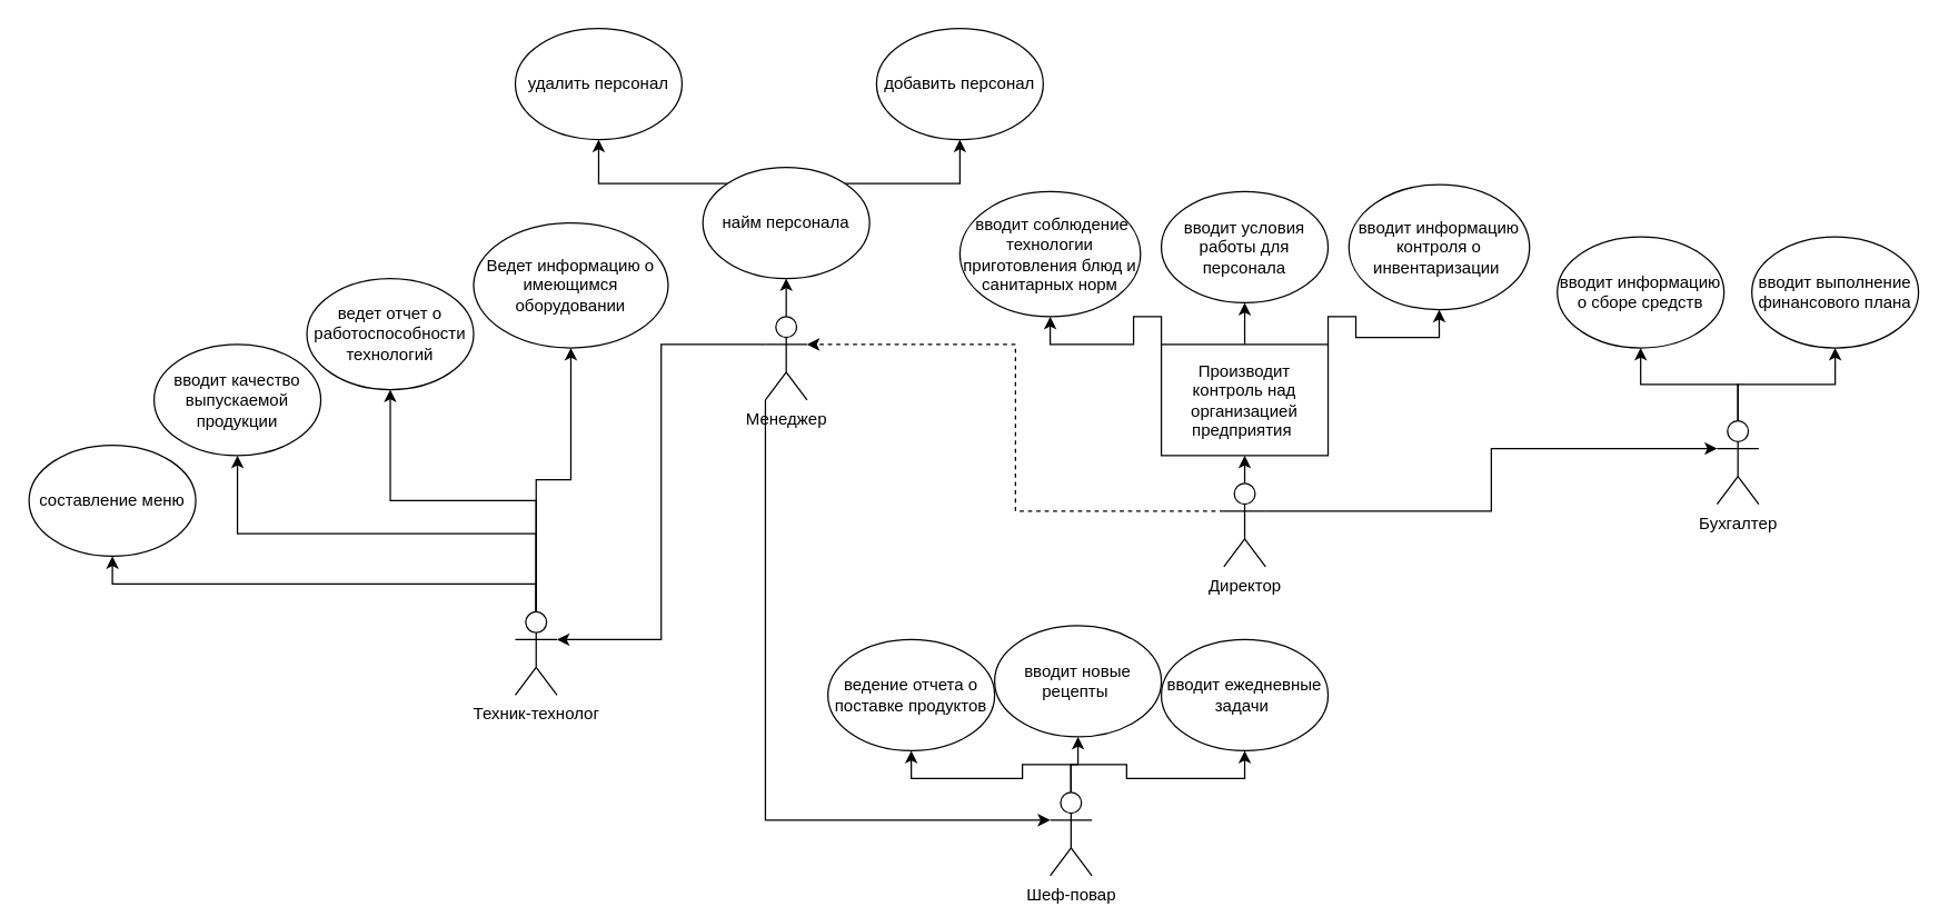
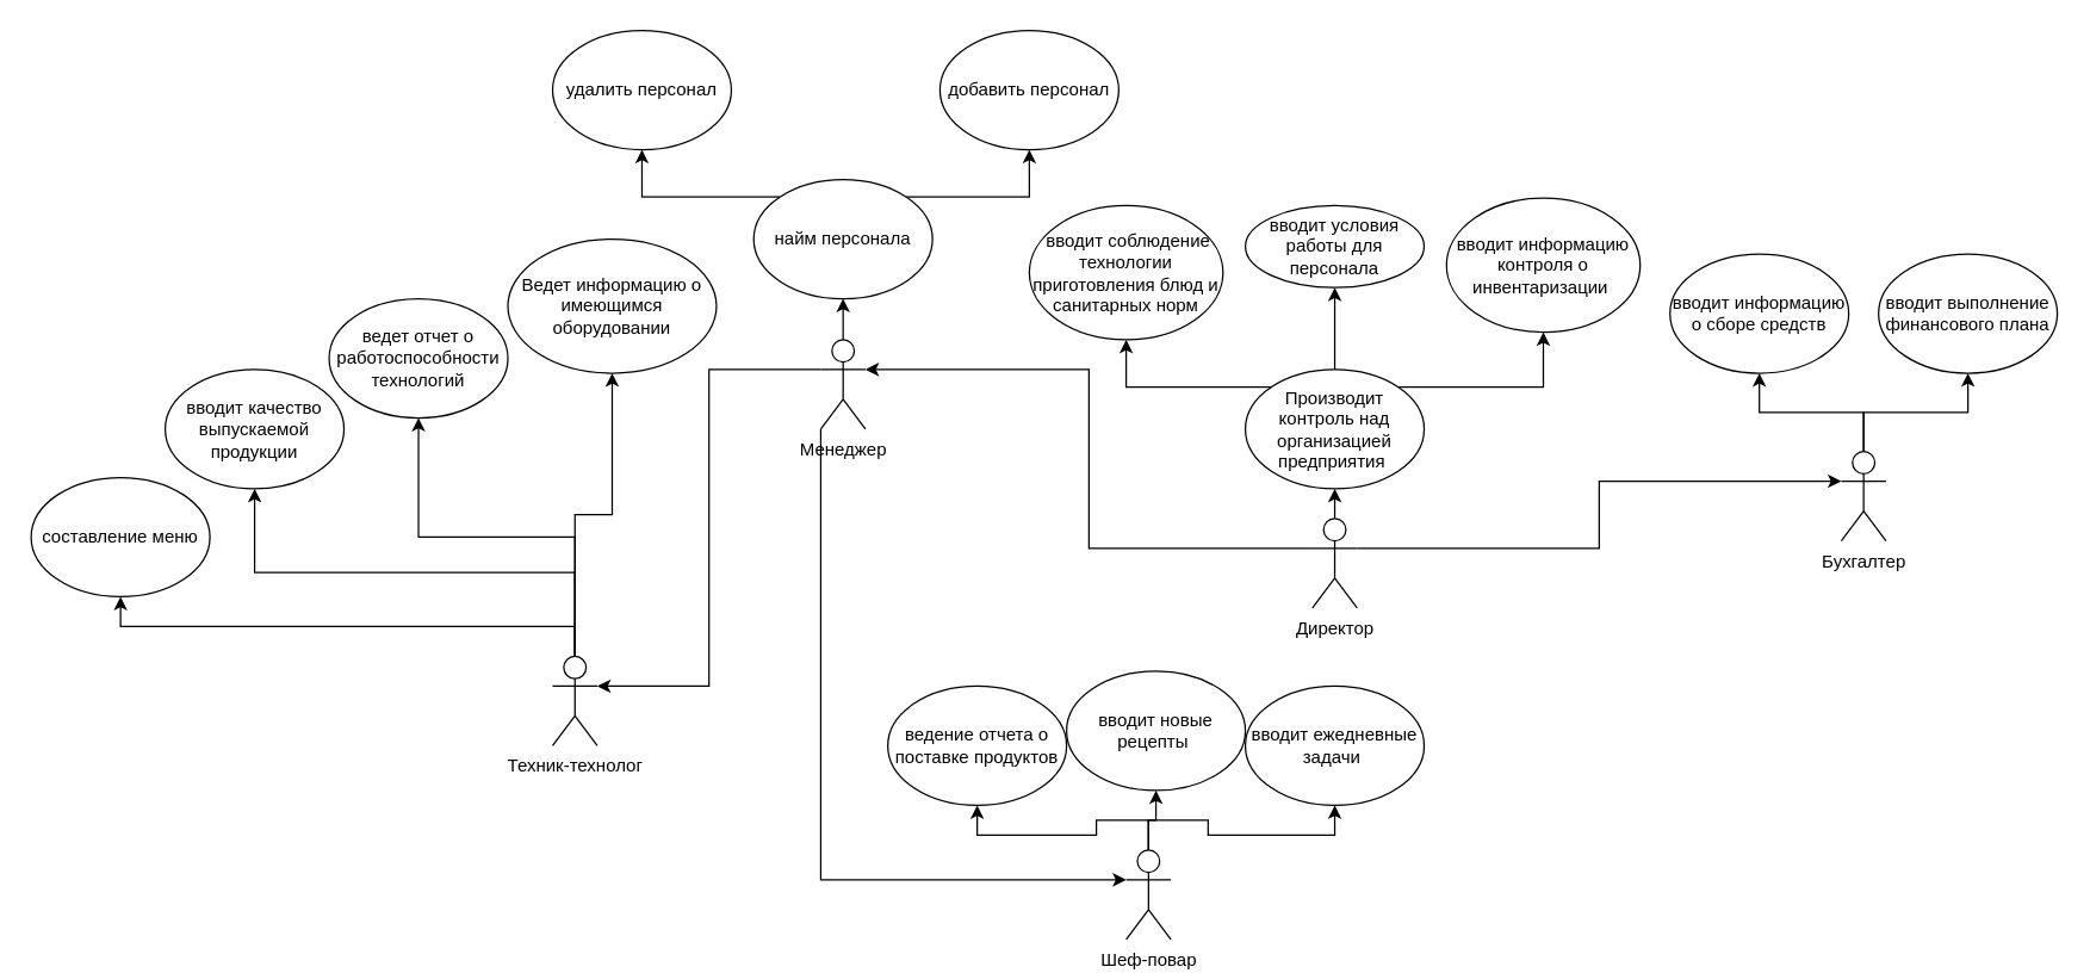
- <mxCell id="20" value="вводит условия работы для персонала" style="ellipse;whiteSpace=wrap;html=1;" parent="1" vertex="1"><mxGeometry x="835" y="137.5" width="120" height="80" as="geometry" /></mxCell>
+ <mxCell id="20" value="вводит условия работы для персонала" style="ellipse;whiteSpace=wrap;html=1;" parent="1" vertex="1"><mxGeometry x="835" y="137.5" width="120" height="55" as="geometry" /></mxCell>
- <mxCell id="18" value="Производит контроль над организацией предприятия&amp;nbsp;" style="whiteSpace=wrap;html=1;rounded=0;" parent="1" vertex="1"><mxGeometry x="835" y="247.5" width="120" height="80" as="geometry" /></mxCell>
+ <mxCell id="18" value="Производит контроль над организацией предприятия&amp;nbsp;" style="ellipse;whiteSpace=wrap;html=1;" parent="1" vertex="1"><mxGeometry x="835" y="247.5" width="120" height="80" as="geometry" /></mxCell>
- <mxCell id="12" style="edgeStyle=orthogonalEdgeStyle;rounded=0;orthogonalLoop=1;jettySize=auto;html=1;exitX=0;exitY=0.333;exitDx=0;exitDy=0;exitPerimeter=0;entryX=1;entryY=0.333;entryDx=0;entryDy=0;entryPerimeter=0;dashed=1;" parent="1" source="14" target="5" edge="1"><mxGeometry relative="1" as="geometry" /></mxCell>
+ <mxCell id="12" style="edgeStyle=orthogonalEdgeStyle;rounded=0;orthogonalLoop=1;jettySize=auto;html=1;exitX=0;exitY=0.333;exitDx=0;exitDy=0;exitPerimeter=0;entryX=1;entryY=0.333;entryDx=0;entryDy=0;entryPerimeter=0;" parent="1" source="14" target="5" edge="1"><mxGeometry relative="1" as="geometry" /></mxCell>
